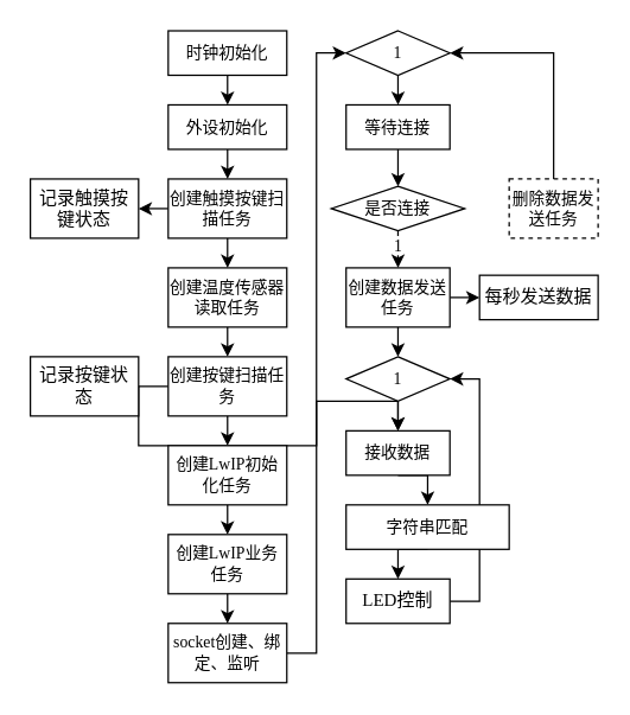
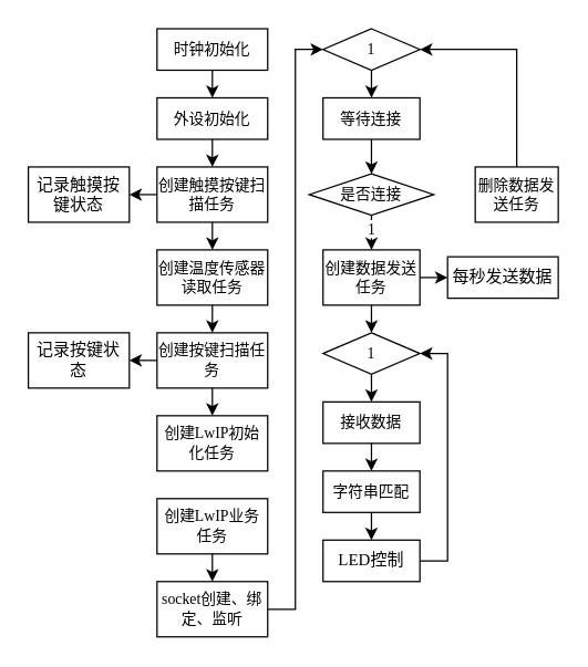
- <mxCell id="36" value="删除数据发送任务" style="rounded=0;whiteSpace=wrap;html=1;fontFamily=Times New Roman;fontSize=11;dashed=1;" vertex="1" parent="1"><mxGeometry x="343" y="120" width="60" height="40" as="geometry" /></mxCell>
+ <mxCell id="36" value="删除数据发送任务" style="rounded=0;whiteSpace=wrap;html=1;fontFamily=Times New Roman;fontSize=11;" vertex="1" parent="1"><mxGeometry x="343" y="120" width="60" height="40" as="geometry" /></mxCell>
- <mxCell id="12" style="edgeStyle=orthogonalEdgeStyle;rounded=0;orthogonalLoop=1;jettySize=auto;html=1;exitX=0;exitY=0.5;exitDx=0;exitDy=0;fontFamily=Times New Roman;" edge="1" parent="1" source="13" target="29"><mxGeometry relative="1" as="geometry" /></mxCell>
+ <mxCell id="12" style="edgeStyle=orthogonalEdgeStyle;rounded=0;orthogonalLoop=1;jettySize=auto;html=1;exitX=0;exitY=0.5;exitDx=0;exitDy=0;entryX=1;entryY=0.5;entryDx=0;entryDy=0;fontFamily=Times New Roman;" edge="1" parent="1" source="13" target="40"><mxGeometry relative="1" as="geometry" /></mxCell>
- <mxCell id="14" style="edgeStyle=orthogonalEdgeStyle;rounded=0;orthogonalLoop=1;jettySize=auto;html=1;exitX=0.5;exitY=1;exitDx=0;exitDy=0;entryX=0.5;entryY=0;entryDx=0;entryDy=0;fontFamily=Times New Roman;fontSize=11;" edge="1" parent="1" source="15" target="38"><mxGeometry relative="1" as="geometry"><mxPoint x="153" y="360" as="targetPoint" /></mxGeometry></mxCell>
- <mxCell id="32" value="字符串匹配" style="rounded=0;whiteSpace=wrap;html=1;fontFamily=Times New Roman;fontSize=11;" vertex="1" parent="1"><mxGeometry x="233" y="340" width="110" height="30" as="geometry" /></mxCell>
+ <mxCell id="32" value="字符串匹配" style="rounded=0;whiteSpace=wrap;html=1;fontFamily=Times New Roman;fontSize=11;" vertex="1" parent="1"><mxGeometry x="233" y="340" width="70" height="30" as="geometry" /></mxCell>
